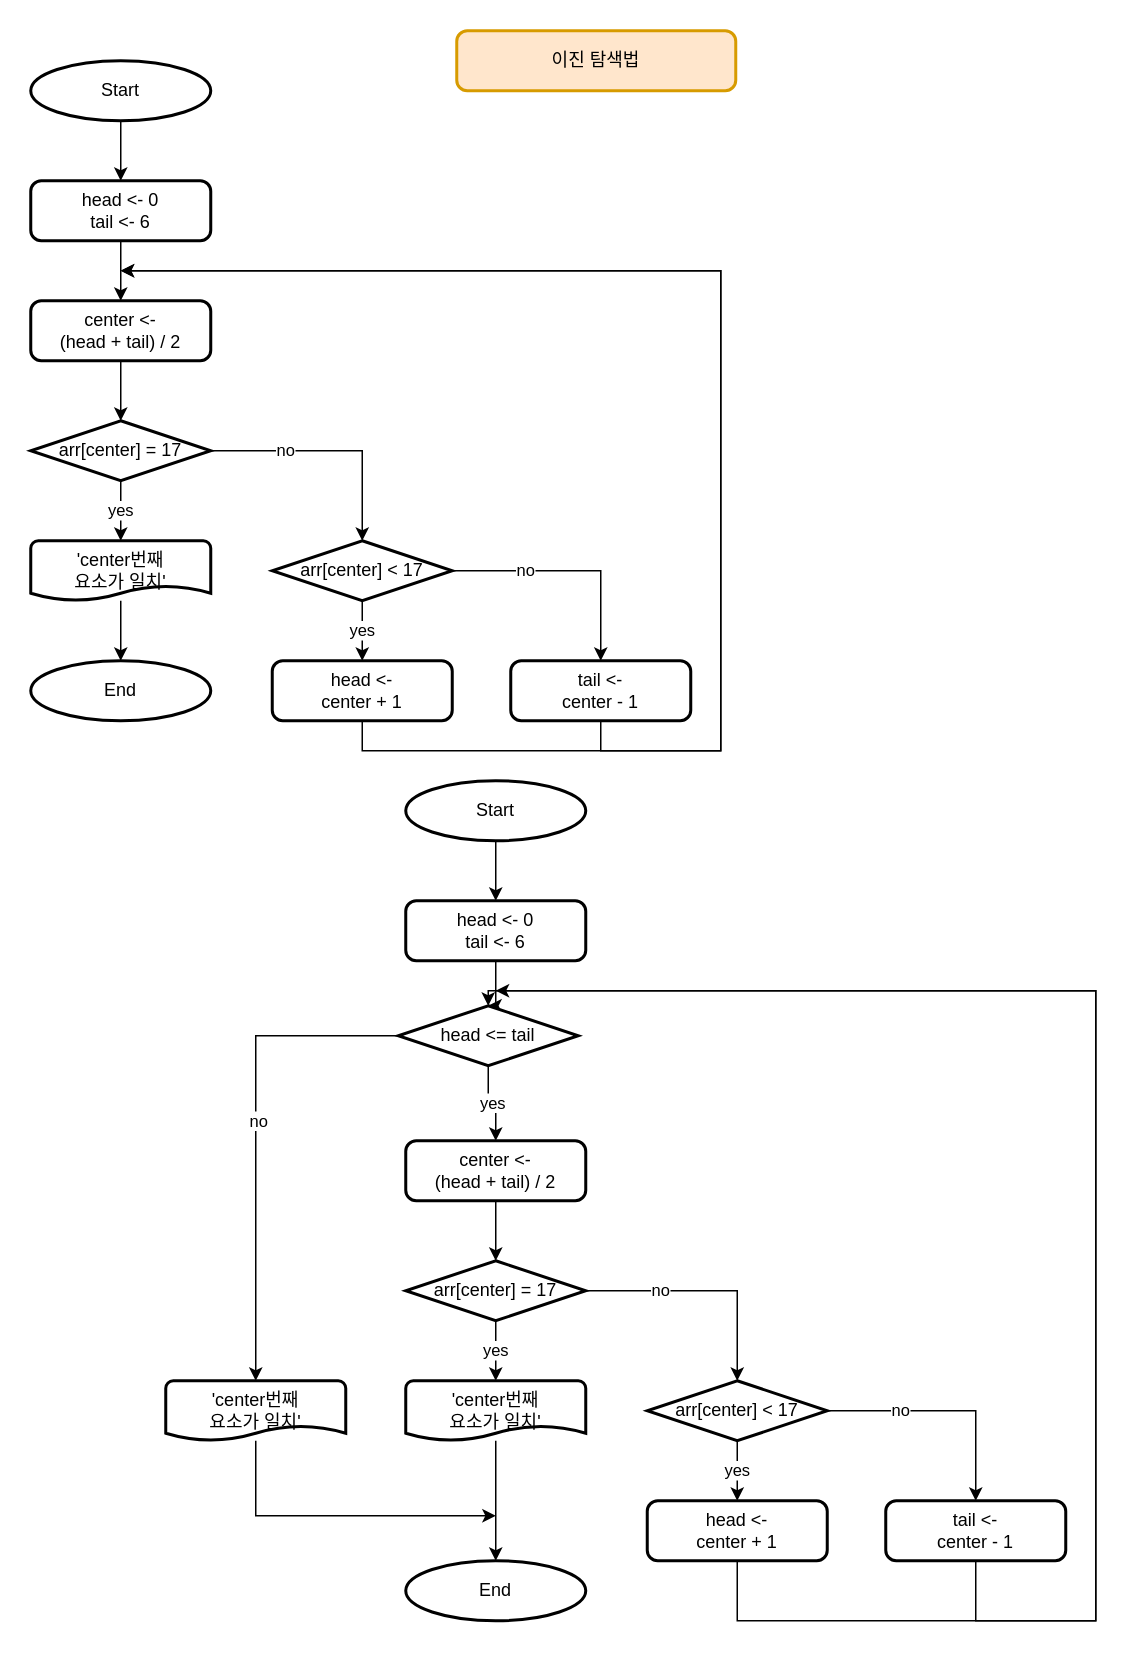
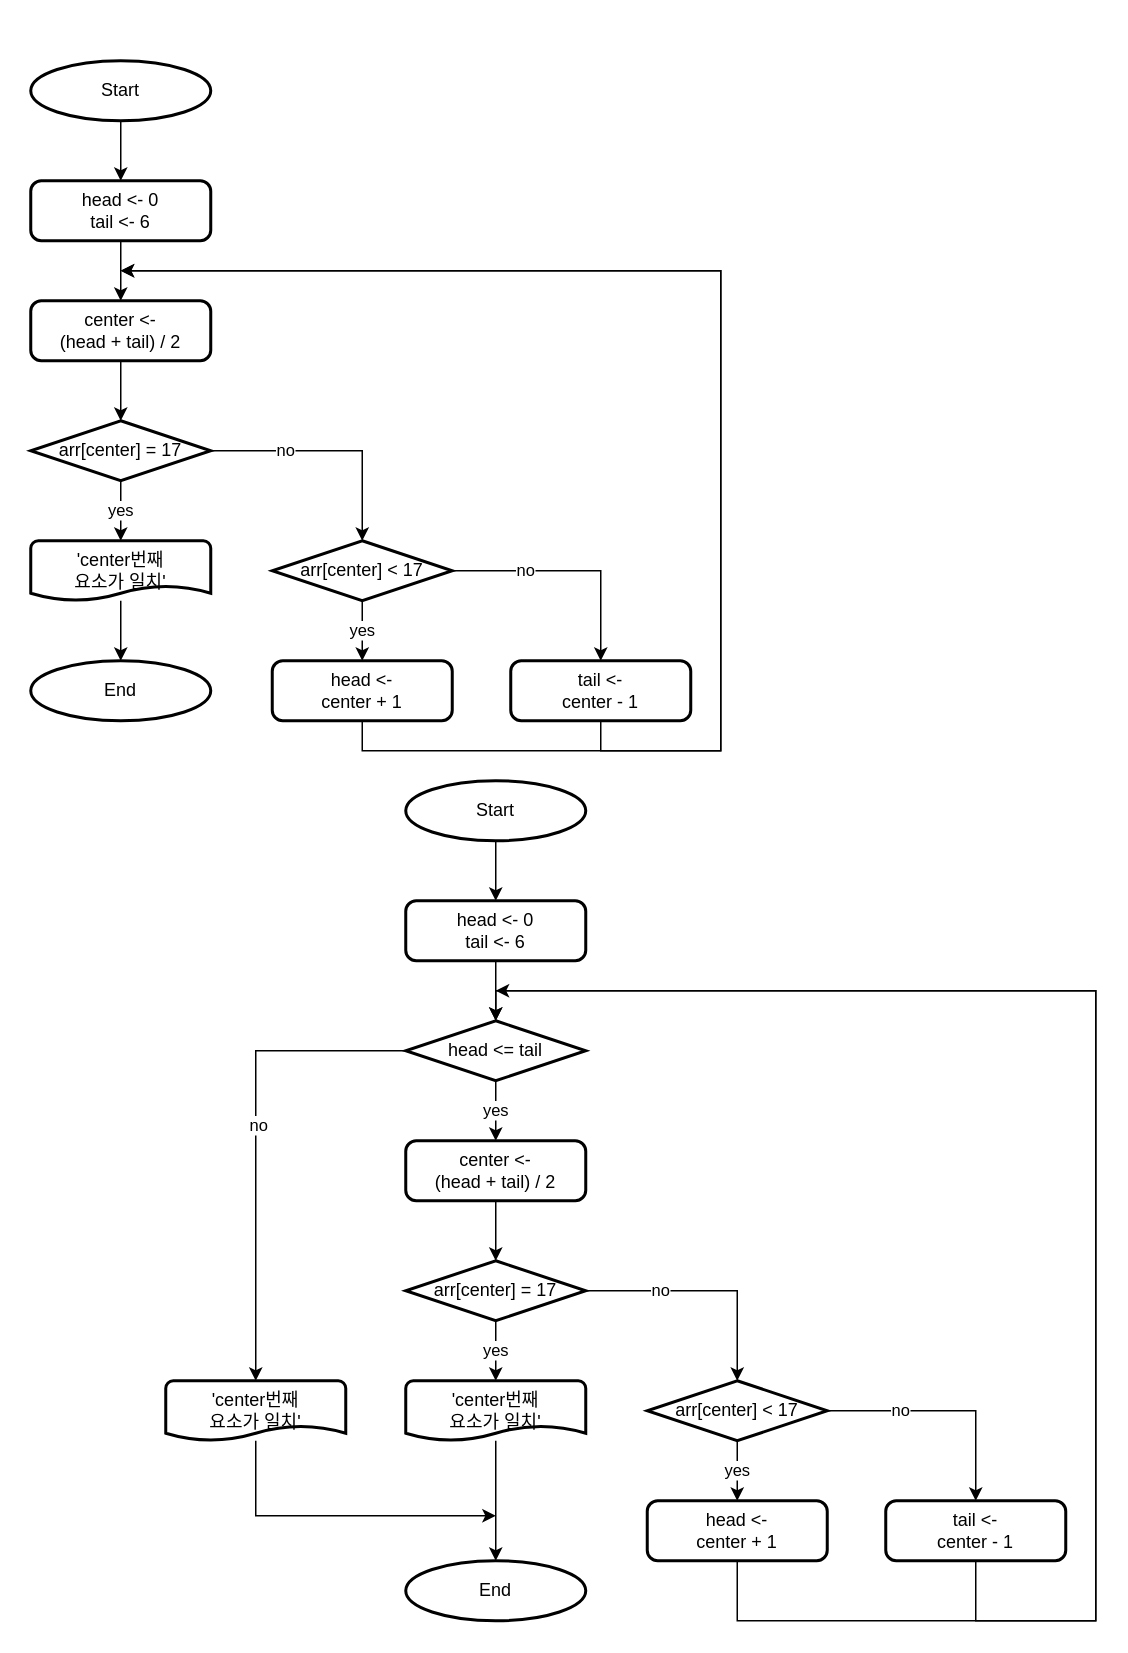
- <mxCell id="4" value="이진 탐색법" style="rounded=1;whiteSpace=wrap;html=1;absoluteArcSize=1;arcSize=14;strokeWidth=2;fillColor=#ffe6cc;strokeColor=#d79b00;" vertex="1" parent="1"><mxGeometry x="304" y="20" width="186" height="40" as="geometry" /></mxCell>
- <mxCell id="46" value="head &amp;lt;= tail" style="strokeWidth=2;html=1;shape=mxgraph.flowchart.decision;whiteSpace=wrap;" vertex="1" parent="1"><mxGeometry x="265" y="670" width="120" height="40" as="geometry" /></mxCell>
+ <mxCell id="46" value="head &amp;lt;= tail" style="strokeWidth=2;html=1;shape=mxgraph.flowchart.decision;whiteSpace=wrap;" vertex="1" parent="1"><mxGeometry x="270" y="680" width="120" height="40" as="geometry" /></mxCell>
